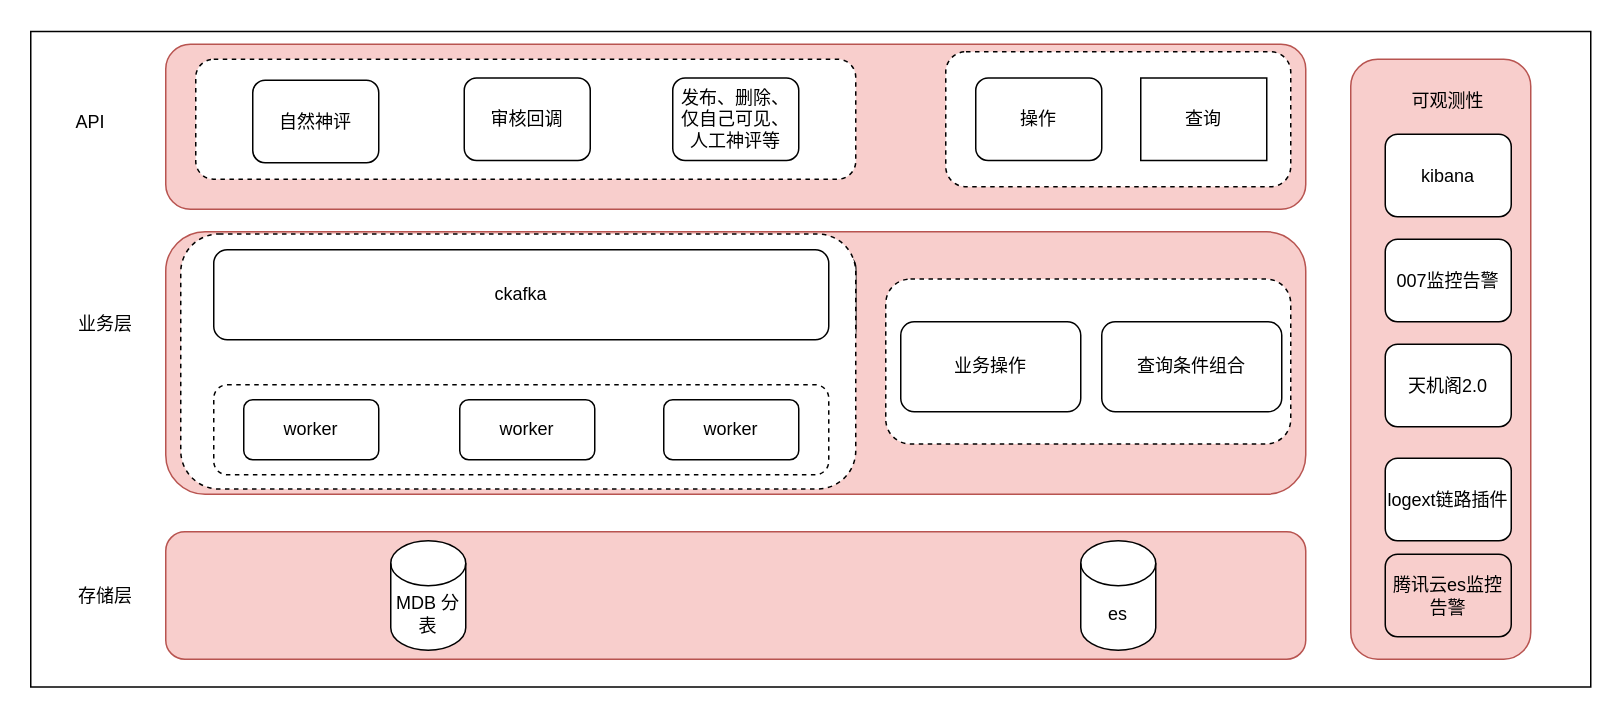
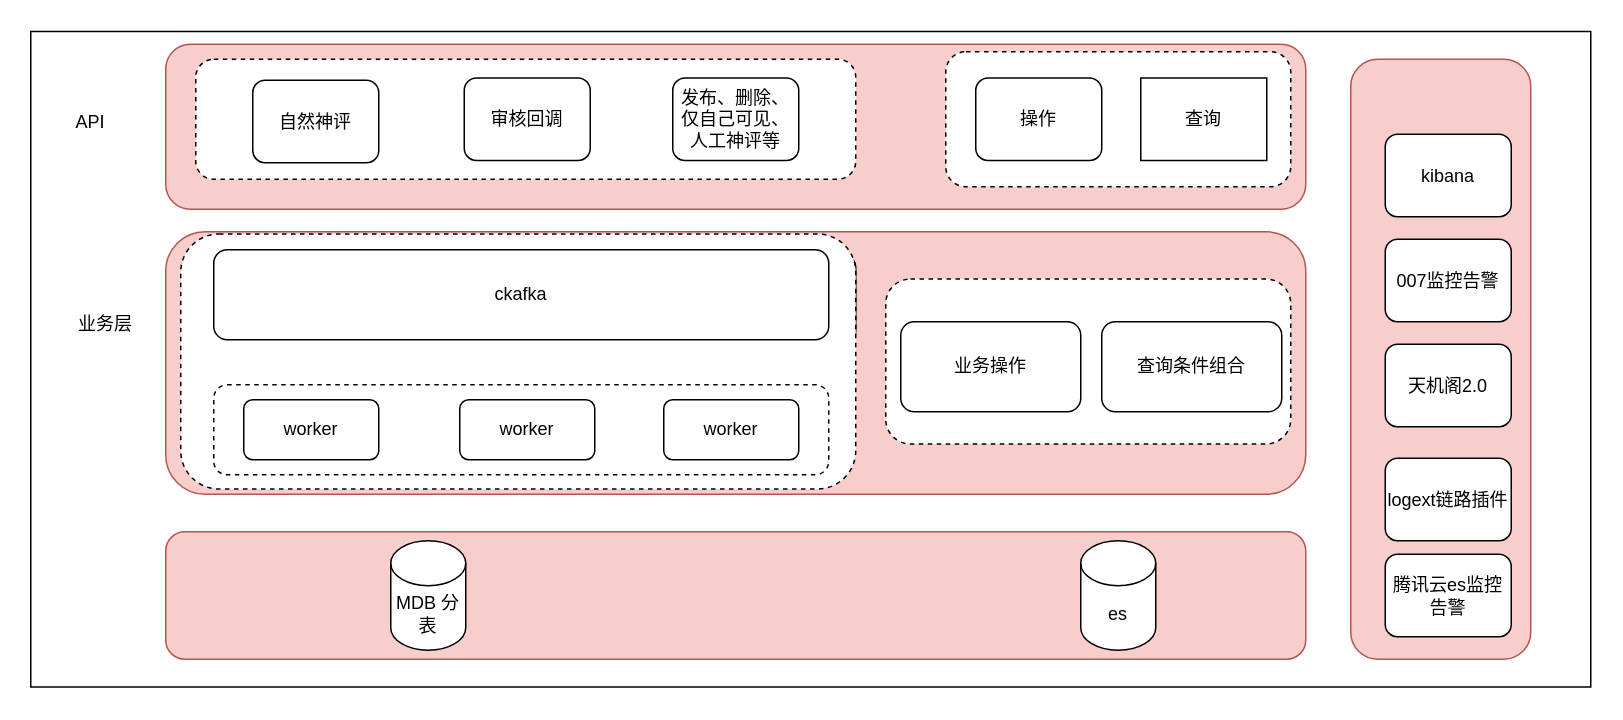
- <mxCell id="18" value="可观测性" style="text;html=1;strokeColor=none;fillColor=none;align=center;verticalAlign=middle;whiteSpace=wrap;rounded=0;" parent="1" vertex="1"><mxGeometry x="935" y="51.5" width="60" height="30" as="geometry" /></mxCell>
- <mxCell id="26" value="存储层" style="text;html=1;strokeColor=none;fillColor=none;align=center;verticalAlign=middle;whiteSpace=wrap;rounded=0;" vertex="1" parent="1"><mxGeometry x="40" y="381.5" width="60" height="30" as="geometry" /></mxCell>
- <mxCell id="23" value="腾讯云es监控告警" style="rounded=1;whiteSpace=wrap;html=1;fillColor=#f8cecc;" parent="1" vertex="1"><mxGeometry x="923" y="369" width="84" height="55" as="geometry" /></mxCell>
+ <mxCell id="23" value="腾讯云es监控告警" style="rounded=1;whiteSpace=wrap;html=1;" parent="1" vertex="1"><mxGeometry x="923" y="369" width="84" height="55" as="geometry" /></mxCell>
